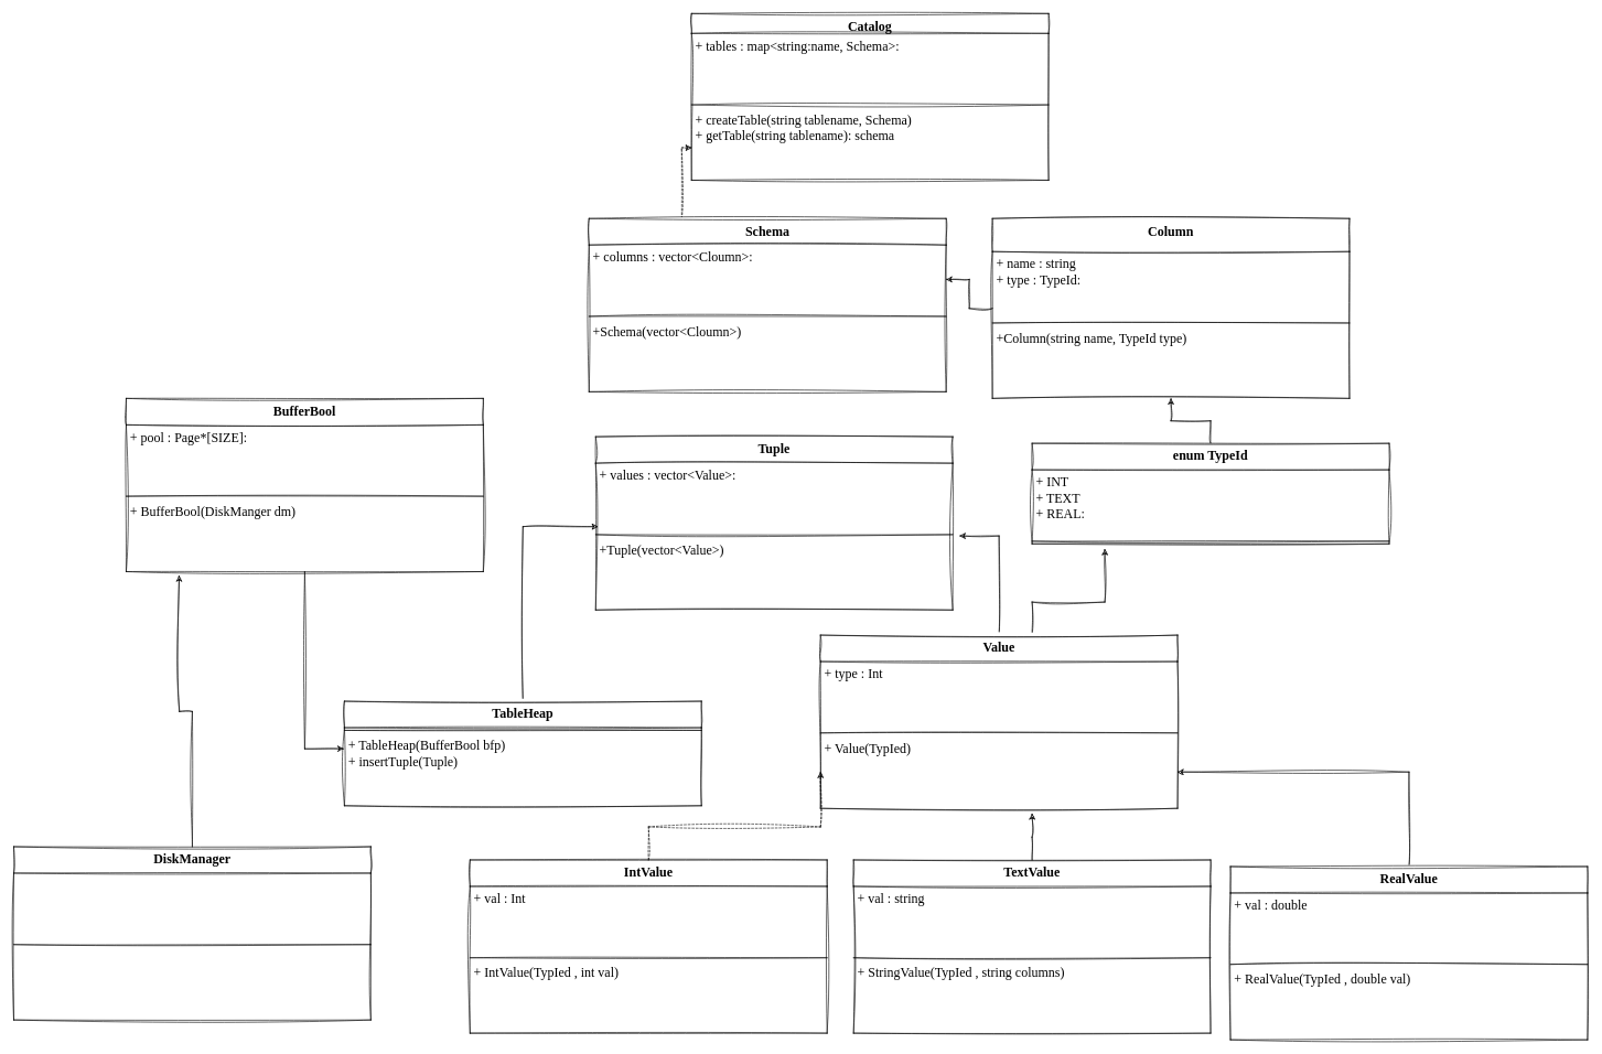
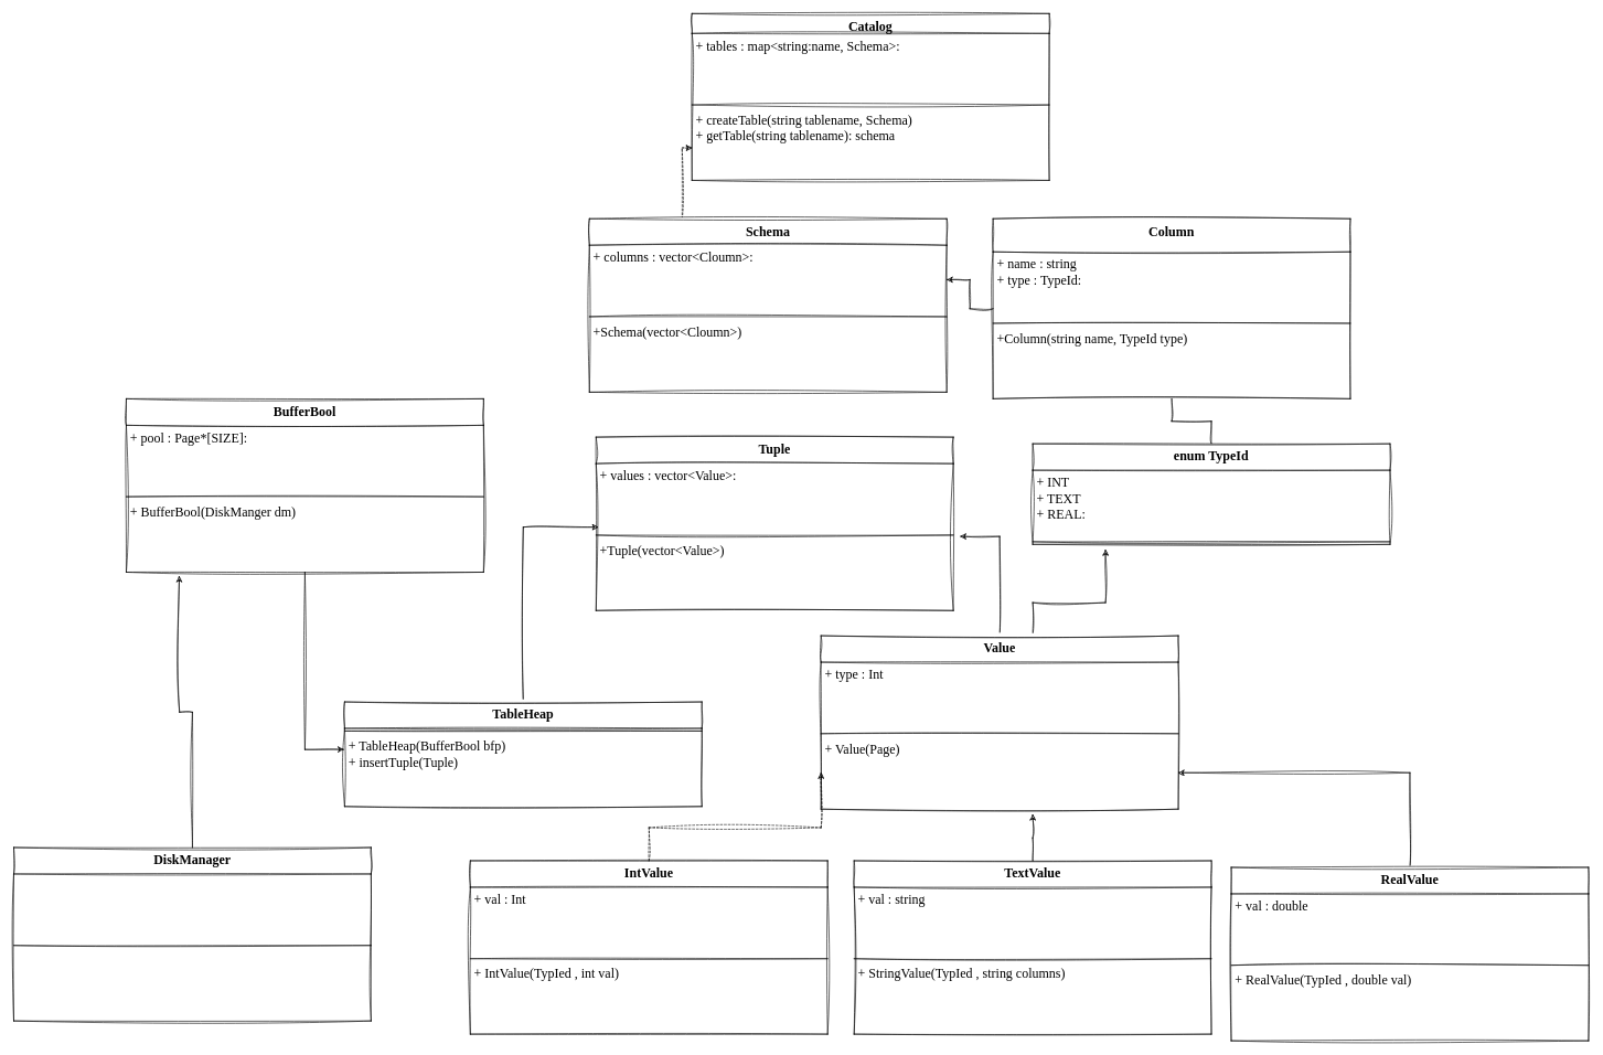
- <mxCell id="16" style="edgeStyle=orthogonalEdgeStyle;rounded=0;sketch=1;hachureGap=4;jiggle=2;curveFitting=1;orthogonalLoop=1;jettySize=auto;html=1;fontFamily=Architects Daughter;fontSource=https%3A%2F%2Ffonts.googleapis.com%2Fcss%3Ffamily%3DArchitects%2BDaughter;fontSize=16;" edge="1" parent="1" source="17" target="12"><mxGeometry relative="1" as="geometry" /></mxCell>
+ <mxCell id="16" style="edgeStyle=orthogonalEdgeStyle;rounded=0;sketch=1;hachureGap=4;jiggle=2;curveFitting=1;orthogonalLoop=1;jettySize=auto;html=1;fontFamily=Architects Daughter;fontSource=https%3A%2F%2Ffonts.googleapis.com%2Fcss%3Ffamily%3DArchitects%2BDaughter;fontSize=16;endArrow=none;" edge="1" parent="1" source="17" target="12"><mxGeometry relative="1" as="geometry" /></mxCell>
- <mxCell id="33" value="+ Value(TypIed)&#10;&#10;&#10;" style="text;strokeColor=none;fillColor=none;align=left;verticalAlign=top;spacingLeft=4;spacingRight=4;overflow=hidden;rotatable=0;points=[[0,0.5],[1,0.5]];portConstraint=eastwest;fontSize=20;fontFamily=Architects Daughter;" vertex="1" parent="30"><mxGeometry y="152" width="540" height="110" as="geometry" /></mxCell>
+ <mxCell id="33" value="+ Value(Page)&#10;&#10;&#10;" style="text;strokeColor=none;fillColor=none;align=left;verticalAlign=top;spacingLeft=4;spacingRight=4;overflow=hidden;rotatable=0;points=[[0,0.5],[1,0.5]];portConstraint=eastwest;fontSize=20;fontFamily=Architects Daughter;" vertex="1" parent="30"><mxGeometry y="152" width="540" height="110" as="geometry" /></mxCell>
